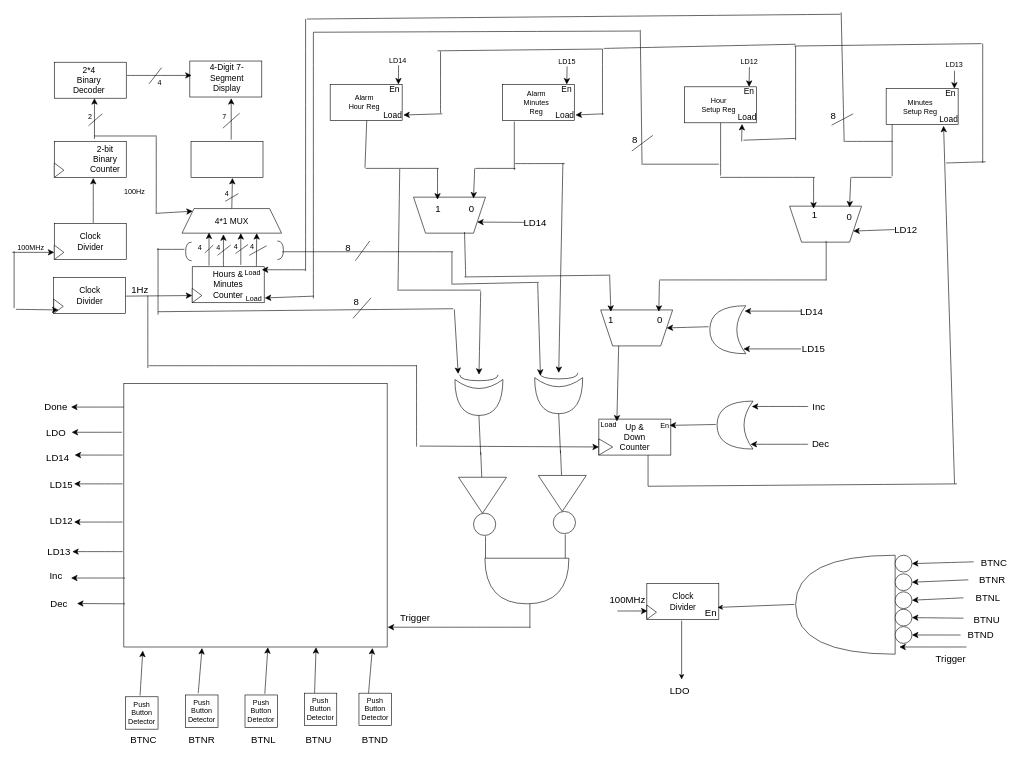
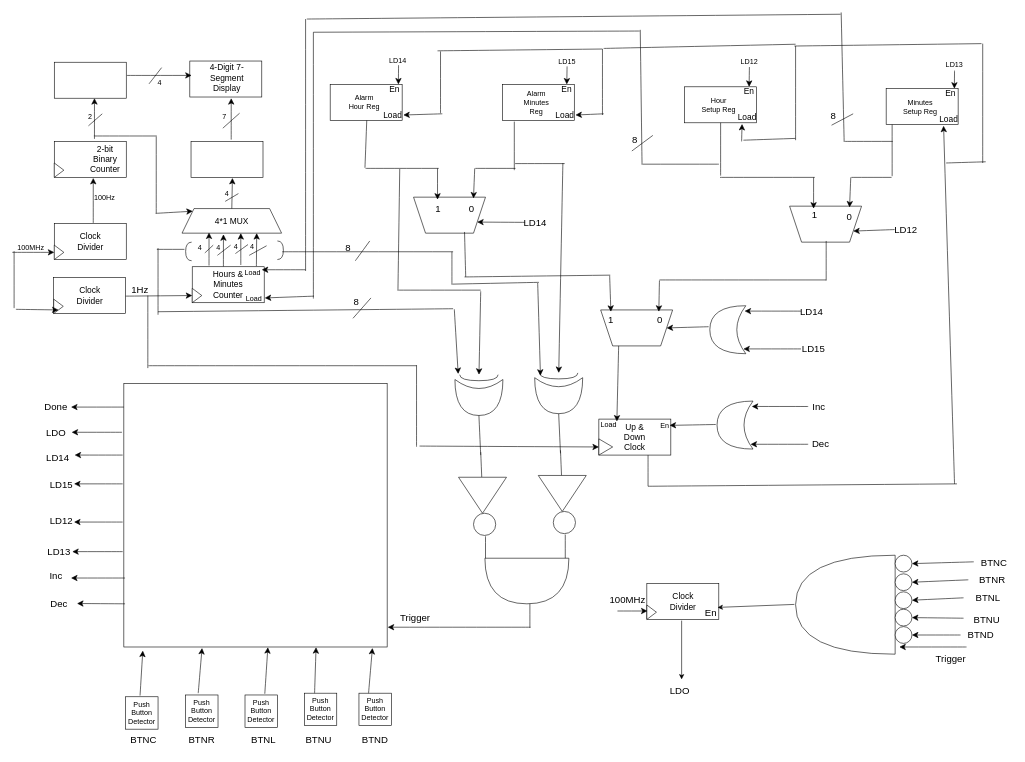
- <mxCell id="14" value="2*4 Binary Decoder" style="text;strokeColor=none;fillColor=none;html=1;align=center;verticalAlign=middle;whiteSpace=wrap;rounded=0;fontSize=14;" vertex="1" parent="1"><mxGeometry x="117.5" y="118" width="60" height="30" as="geometry" /></mxCell>
- <mxCell id="44" value="100Hz" style="text;strokeColor=none;fillColor=none;html=1;align=center;verticalAlign=middle;whiteSpace=wrap;rounded=0;fontSize=12;" vertex="1" parent="1"><mxGeometry x="194" y="305" width="60" height="30" as="geometry" /></mxCell>
+ <mxCell id="44" value="100Hz" style="text;strokeColor=none;fillColor=none;html=1;align=center;verticalAlign=middle;whiteSpace=wrap;rounded=0;fontSize=12;" vertex="1" parent="1"><mxGeometry x="144" y="315" width="60" height="30" as="geometry" /></mxCell>
- <mxCell id="112" value="Up &amp;amp; Down Counter" style="text;strokeColor=none;fillColor=none;html=1;align=center;verticalAlign=middle;whiteSpace=wrap;rounded=0;fontSize=14;" vertex="1" parent="1"><mxGeometry x="1028" y="713" width="60" height="30" as="geometry" /></mxCell>
+ <mxCell id="112" value="Up &amp;amp; Down Clock" style="text;strokeColor=none;fillColor=none;html=1;align=center;verticalAlign=middle;whiteSpace=wrap;rounded=0;fontSize=14;" vertex="1" parent="1"><mxGeometry x="1028" y="713" width="60" height="30" as="geometry" /></mxCell>
